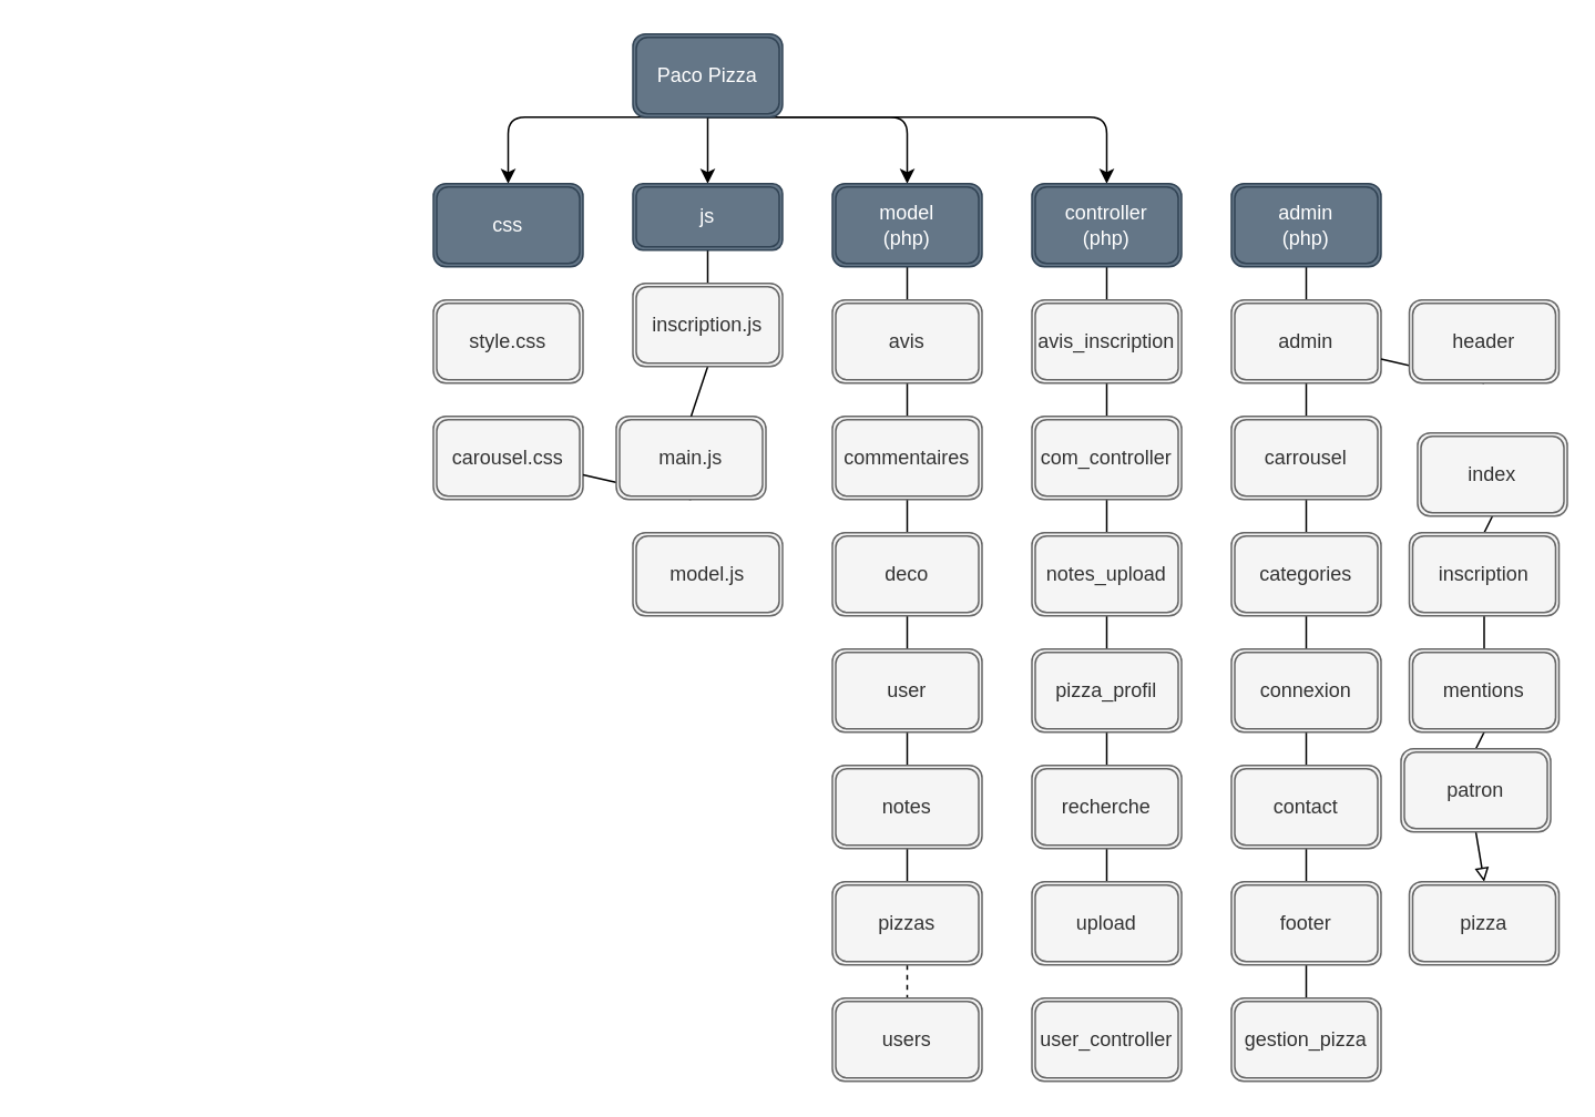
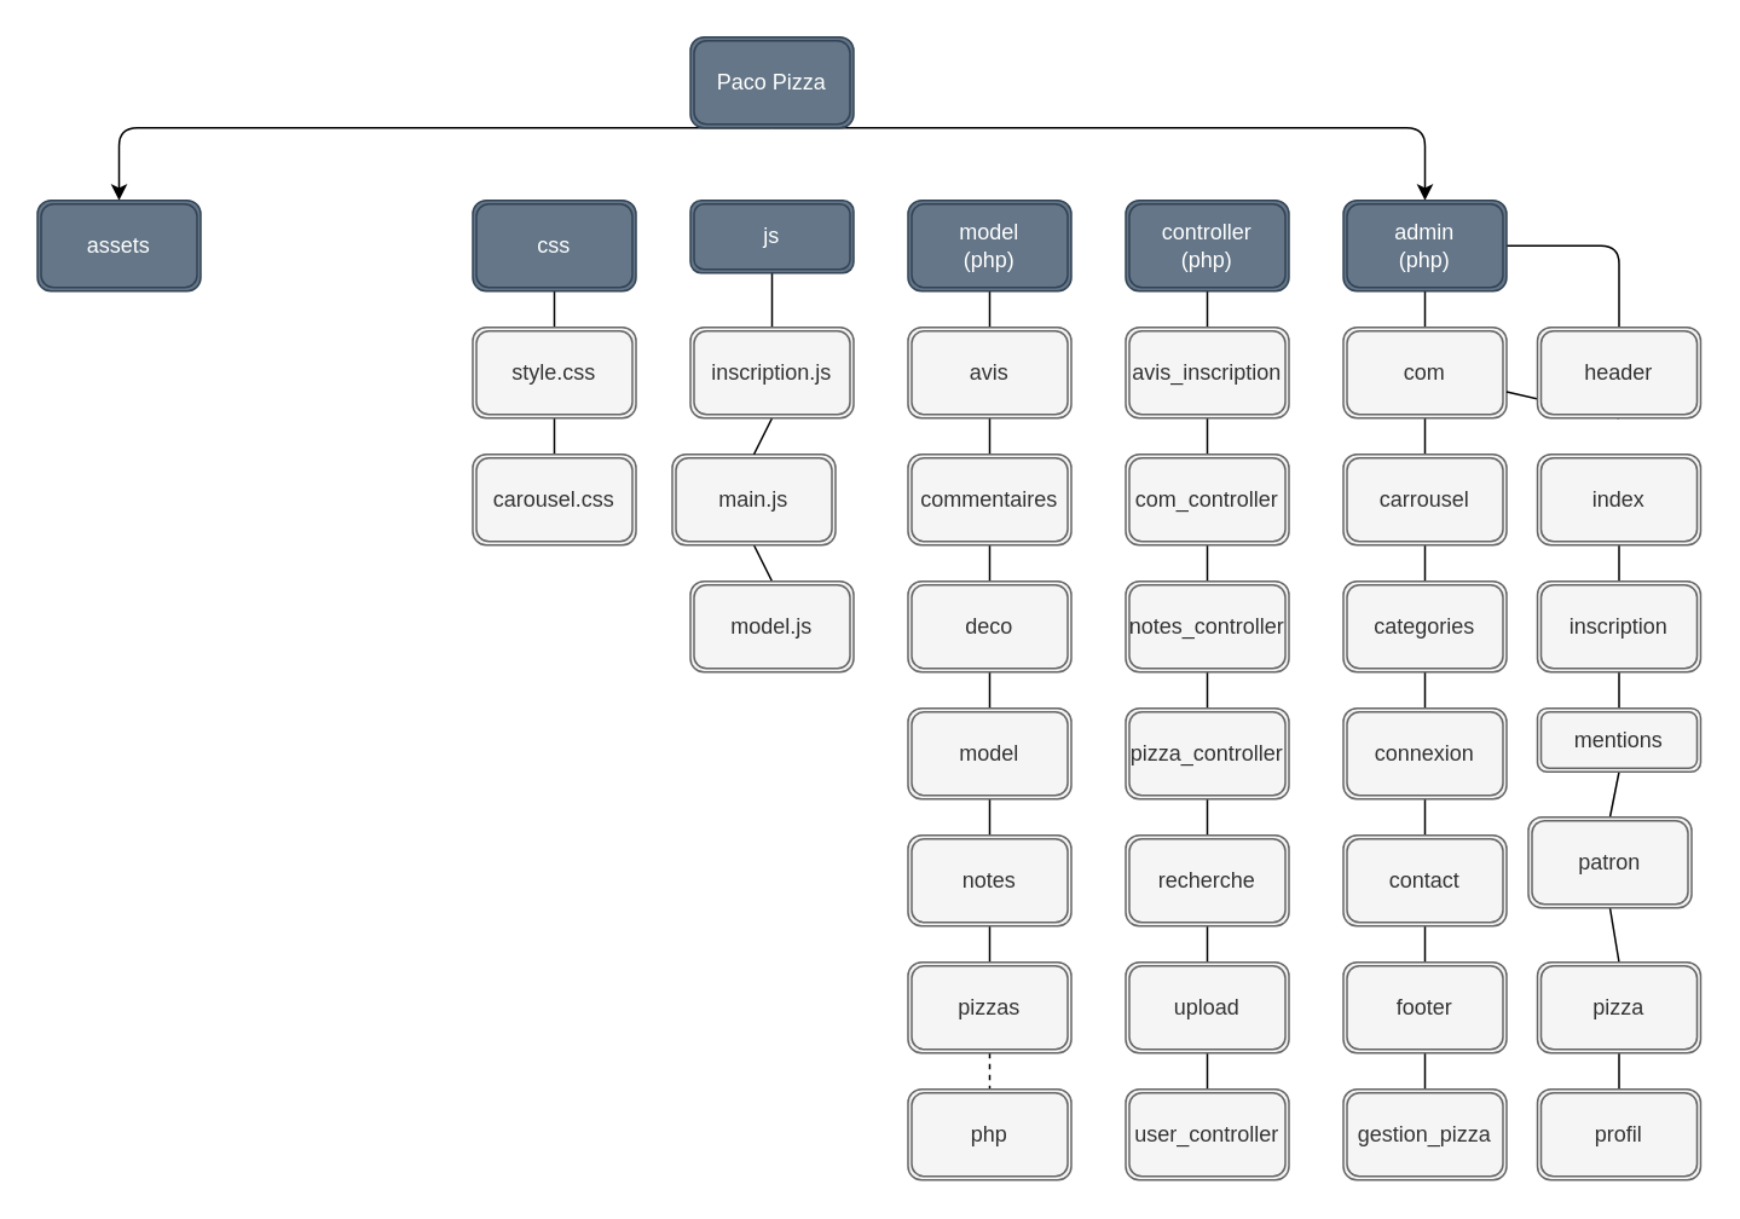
+ <mxCell id="7" style="edgeStyle=none;html=1;exitX=0.5;exitY=1;exitDx=0;exitDy=0;entryX=0.5;entryY=0;entryDx=0;entryDy=0;" edge="1" parent="1" source="8" target="9"><mxGeometry relative="1" as="geometry"><Array as="points"><mxPoint x="65" y="70" /></Array></mxGeometry></mxCell>
+ <mxCell id="3" style="edgeStyle=none;html=1;exitX=0.5;exitY=1;exitDx=0;exitDy=0;entryX=0.5;entryY=0;entryDx=0;entryDy=0;" edge="1" parent="1" source="8" target="12"><mxGeometry relative="1" as="geometry"><Array as="points"><mxPoint x="785" y="70" /></Array></mxGeometry></mxCell>
- <mxCell id="6" style="edgeStyle=none;html=1;exitX=0.5;exitY=1;exitDx=0;exitDy=0;entryX=0.5;entryY=0;entryDx=0;entryDy=0;" edge="1" parent="1" source="8" target="20"><mxGeometry relative="1" as="geometry"><Array as="points"><mxPoint x="305" y="70" /></Array></mxGeometry></mxCell>
- <mxCell id="2" value="" style="edgeStyle=none;html=1;" edge="1" parent="1" source="8" target="18"><mxGeometry relative="1" as="geometry" /></mxCell>
- <mxCell id="5" style="edgeStyle=none;html=1;exitX=0.5;exitY=1;exitDx=0;exitDy=0;entryX=0.5;entryY=0;entryDx=0;entryDy=0;" edge="1" parent="1" source="8" target="16"><mxGeometry relative="1" as="geometry"><Array as="points"><mxPoint x="545" y="70" /></Array></mxGeometry></mxCell>
- <mxCell id="4" style="edgeStyle=none;html=1;exitX=0.5;exitY=1;exitDx=0;exitDy=0;entryX=0.5;entryY=0;entryDx=0;entryDy=0;" edge="1" parent="1" source="8" target="14"><mxGeometry relative="1" as="geometry"><Array as="points"><mxPoint x="665" y="70" /></Array></mxGeometry></mxCell>
+ <mxCell id="9" value="assets" style="shape=ext;double=1;rounded=1;whiteSpace=wrap;html=1;fillColor=#647687;fontColor=#ffffff;strokeColor=#314354;" vertex="1" parent="1"><mxGeometry y="110" width="90" height="50" as="geometry" x="20" /></mxCell>
+ <mxCell id="11" style="edgeStyle=none;html=1;exitX=1;exitY=0.5;exitDx=0;exitDy=0;entryX=0.5;entryY=0;entryDx=0;entryDy=0;endArrow=none;endFill=0;" edge="1" parent="1" source="12" target="69"><mxGeometry relative="1" as="geometry"><Array as="points"><mxPoint x="892" y="135" /></Array></mxGeometry></mxCell>
+ <mxCell id="19" style="edgeStyle=none;html=1;exitX=0.5;exitY=1;exitDx=0;exitDy=0;entryX=0.5;entryY=0;entryDx=0;entryDy=0;endArrow=none;endFill=0;" edge="1" parent="1" source="20" target="22"><mxGeometry relative="1" as="geometry" /></mxCell>
- <mxCell id="27" value="inscription.js" style="shape=ext;double=1;rounded=1;whiteSpace=wrap;html=1;fillColor=#f5f5f5;fontColor=#333333;strokeColor=#666666;" vertex="1" parent="1"><mxGeometry x="380" y="170" width="90" height="50" as="geometry" /></mxCell>
+ <mxCell id="27" value="inscription.js" style="shape=ext;double=1;rounded=1;whiteSpace=wrap;html=1;fillColor=#f5f5f5;fontColor=#333333;strokeColor=#666666;" vertex="1" parent="1"><mxGeometry x="380" y="180" width="90" height="50" as="geometry" /></mxCell>
- <mxCell id="58" value="admin" style="shape=ext;double=1;rounded=1;whiteSpace=wrap;html=1;fillColor=#f5f5f5;fontColor=#333333;strokeColor=#666666;" vertex="1" parent="1"><mxGeometry x="740" y="180" width="90" height="50" as="geometry" /></mxCell>
+ <mxCell id="58" value="com" style="shape=ext;double=1;rounded=1;whiteSpace=wrap;html=1;fillColor=#f5f5f5;fontColor=#333333;strokeColor=#666666;" vertex="1" parent="1"><mxGeometry x="740" y="180" width="90" height="50" as="geometry" /></mxCell>
+ <mxCell id="21" style="edgeStyle=none;html=1;exitX=0.5;exitY=1;exitDx=0;exitDy=0;entryX=0.5;entryY=0;entryDx=0;entryDy=0;endArrow=none;endFill=0;" edge="1" parent="1" source="22" target="23"><mxGeometry relative="1" as="geometry" /></mxCell>
- <mxCell id="71" value="index" style="shape=ext;double=1;rounded=1;whiteSpace=wrap;html=1;fillColor=#f5f5f5;fontColor=#333333;strokeColor=#666666;" vertex="1" parent="1"><mxGeometry x="852" y="260" width="90" height="50" as="geometry" /></mxCell>
+ <mxCell id="71" value="index" style="shape=ext;double=1;rounded=1;whiteSpace=wrap;html=1;fillColor=#f5f5f5;fontColor=#333333;strokeColor=#666666;" vertex="1" parent="1"><mxGeometry x="847" y="250" width="90" height="50" as="geometry" /></mxCell>
- <mxCell id="24" style="edgeStyle=none;html=1;exitX=0.5;exitY=1;exitDx=0;exitDy=0;endArrow=none;endFill=0;" edge="1" parent="1" source="25" target="23"><mxGeometry relative="1" as="geometry" /></mxCell>
+ <mxCell id="24" style="edgeStyle=none;html=1;exitX=0.5;exitY=1;exitDx=0;exitDy=0;entryX=0.5;entryY=0;entryDx=0;entryDy=0;endArrow=none;endFill=0;" edge="1" parent="1" source="25" target="28"><mxGeometry relative="1" as="geometry" /></mxCell>
- <mxCell id="48" value="notes_upload" style="shape=ext;double=1;rounded=1;whiteSpace=wrap;html=1;fillColor=#f5f5f5;fontColor=#333333;strokeColor=#666666;" vertex="1" parent="1"><mxGeometry x="620" y="320" width="90" height="50" as="geometry" /></mxCell>
+ <mxCell id="48" value="notes_controller" style="shape=ext;double=1;rounded=1;whiteSpace=wrap;html=1;fillColor=#f5f5f5;fontColor=#333333;strokeColor=#666666;" vertex="1" parent="1"><mxGeometry x="620" y="320" width="90" height="50" as="geometry" /></mxCell>
- <mxCell id="37" value="user" style="shape=ext;double=1;rounded=1;whiteSpace=wrap;html=1;fillColor=#f5f5f5;fontColor=#333333;strokeColor=#666666;" vertex="1" parent="1"><mxGeometry x="500" y="390" width="90" height="50" as="geometry" /></mxCell>
+ <mxCell id="37" value="model" style="shape=ext;double=1;rounded=1;whiteSpace=wrap;html=1;fillColor=#f5f5f5;fontColor=#333333;strokeColor=#666666;" vertex="1" parent="1"><mxGeometry x="500" y="390" width="90" height="50" as="geometry" /></mxCell>
- <mxCell id="49" value="pizza_profil" style="shape=ext;double=1;rounded=1;whiteSpace=wrap;html=1;fillColor=#f5f5f5;fontColor=#333333;strokeColor=#666666;" vertex="1" parent="1"><mxGeometry x="620" y="390" width="90" height="50" as="geometry" /></mxCell>
+ <mxCell id="49" value="pizza_controller" style="shape=ext;double=1;rounded=1;whiteSpace=wrap;html=1;fillColor=#f5f5f5;fontColor=#333333;strokeColor=#666666;" vertex="1" parent="1"><mxGeometry x="620" y="390" width="90" height="50" as="geometry" /></mxCell>
- <mxCell id="75" value="mentions" style="shape=ext;double=1;rounded=1;whiteSpace=wrap;html=1;fillColor=#f5f5f5;fontColor=#333333;strokeColor=#666666;" vertex="1" parent="1"><mxGeometry x="847" y="390" width="90" height="50" as="geometry" /></mxCell>
+ <mxCell id="75" value="mentions" style="shape=ext;double=1;rounded=1;whiteSpace=wrap;html=1;fillColor=#f5f5f5;fontColor=#333333;strokeColor=#666666;" vertex="1" parent="1"><mxGeometry x="847" y="390" width="90" height="35" as="geometry" /></mxCell>
- <mxCell id="76" style="edgeStyle=none;html=1;exitX=0.5;exitY=1;exitDx=0;exitDy=0;entryX=0.5;entryY=0;entryDx=0;entryDy=0;endArrow=block;endFill=0;" edge="1" parent="1" source="77" target="79"><mxGeometry relative="1" as="geometry" /></mxCell>
+ <mxCell id="76" style="edgeStyle=none;html=1;exitX=0.5;exitY=1;exitDx=0;exitDy=0;entryX=0.5;entryY=0;entryDx=0;entryDy=0;endArrow=none;endFill=0;" edge="1" parent="1" source="77" target="79"><mxGeometry relative="1" as="geometry" /></mxCell>
+ <mxCell id="51" style="edgeStyle=none;html=1;exitX=0.5;exitY=1;exitDx=0;exitDy=0;entryX=0.5;entryY=0;entryDx=0;entryDy=0;endArrow=none;endFill=0;" edge="1" parent="1" source="52" target="66"><mxGeometry relative="1" as="geometry" /></mxCell>
+ <mxCell id="78" style="edgeStyle=none;html=1;exitX=0.5;exitY=1;exitDx=0;exitDy=0;entryX=0.5;entryY=0;entryDx=0;entryDy=0;endArrow=none;endFill=0;" edge="1" parent="1" source="79" target="80"><mxGeometry relative="1" as="geometry" /></mxCell>
- <mxCell id="65" value="users" style="shape=ext;double=1;rounded=1;whiteSpace=wrap;html=1;fillColor=#f5f5f5;fontColor=#333333;strokeColor=#666666;" vertex="1" parent="1"><mxGeometry x="500" y="600" width="90" height="50" as="geometry" /></mxCell>
+ <mxCell id="65" value="php" style="shape=ext;double=1;rounded=1;whiteSpace=wrap;html=1;fillColor=#f5f5f5;fontColor=#333333;strokeColor=#666666;" vertex="1" parent="1"><mxGeometry x="500" y="600" width="90" height="50" as="geometry" /></mxCell>
+ <mxCell id="80" value="profil" style="shape=ext;double=1;rounded=1;whiteSpace=wrap;html=1;fillColor=#f5f5f5;fontColor=#333333;strokeColor=#666666;" vertex="1" parent="1"><mxGeometry x="847" y="600" width="90" height="50" as="geometry" /></mxCell>
